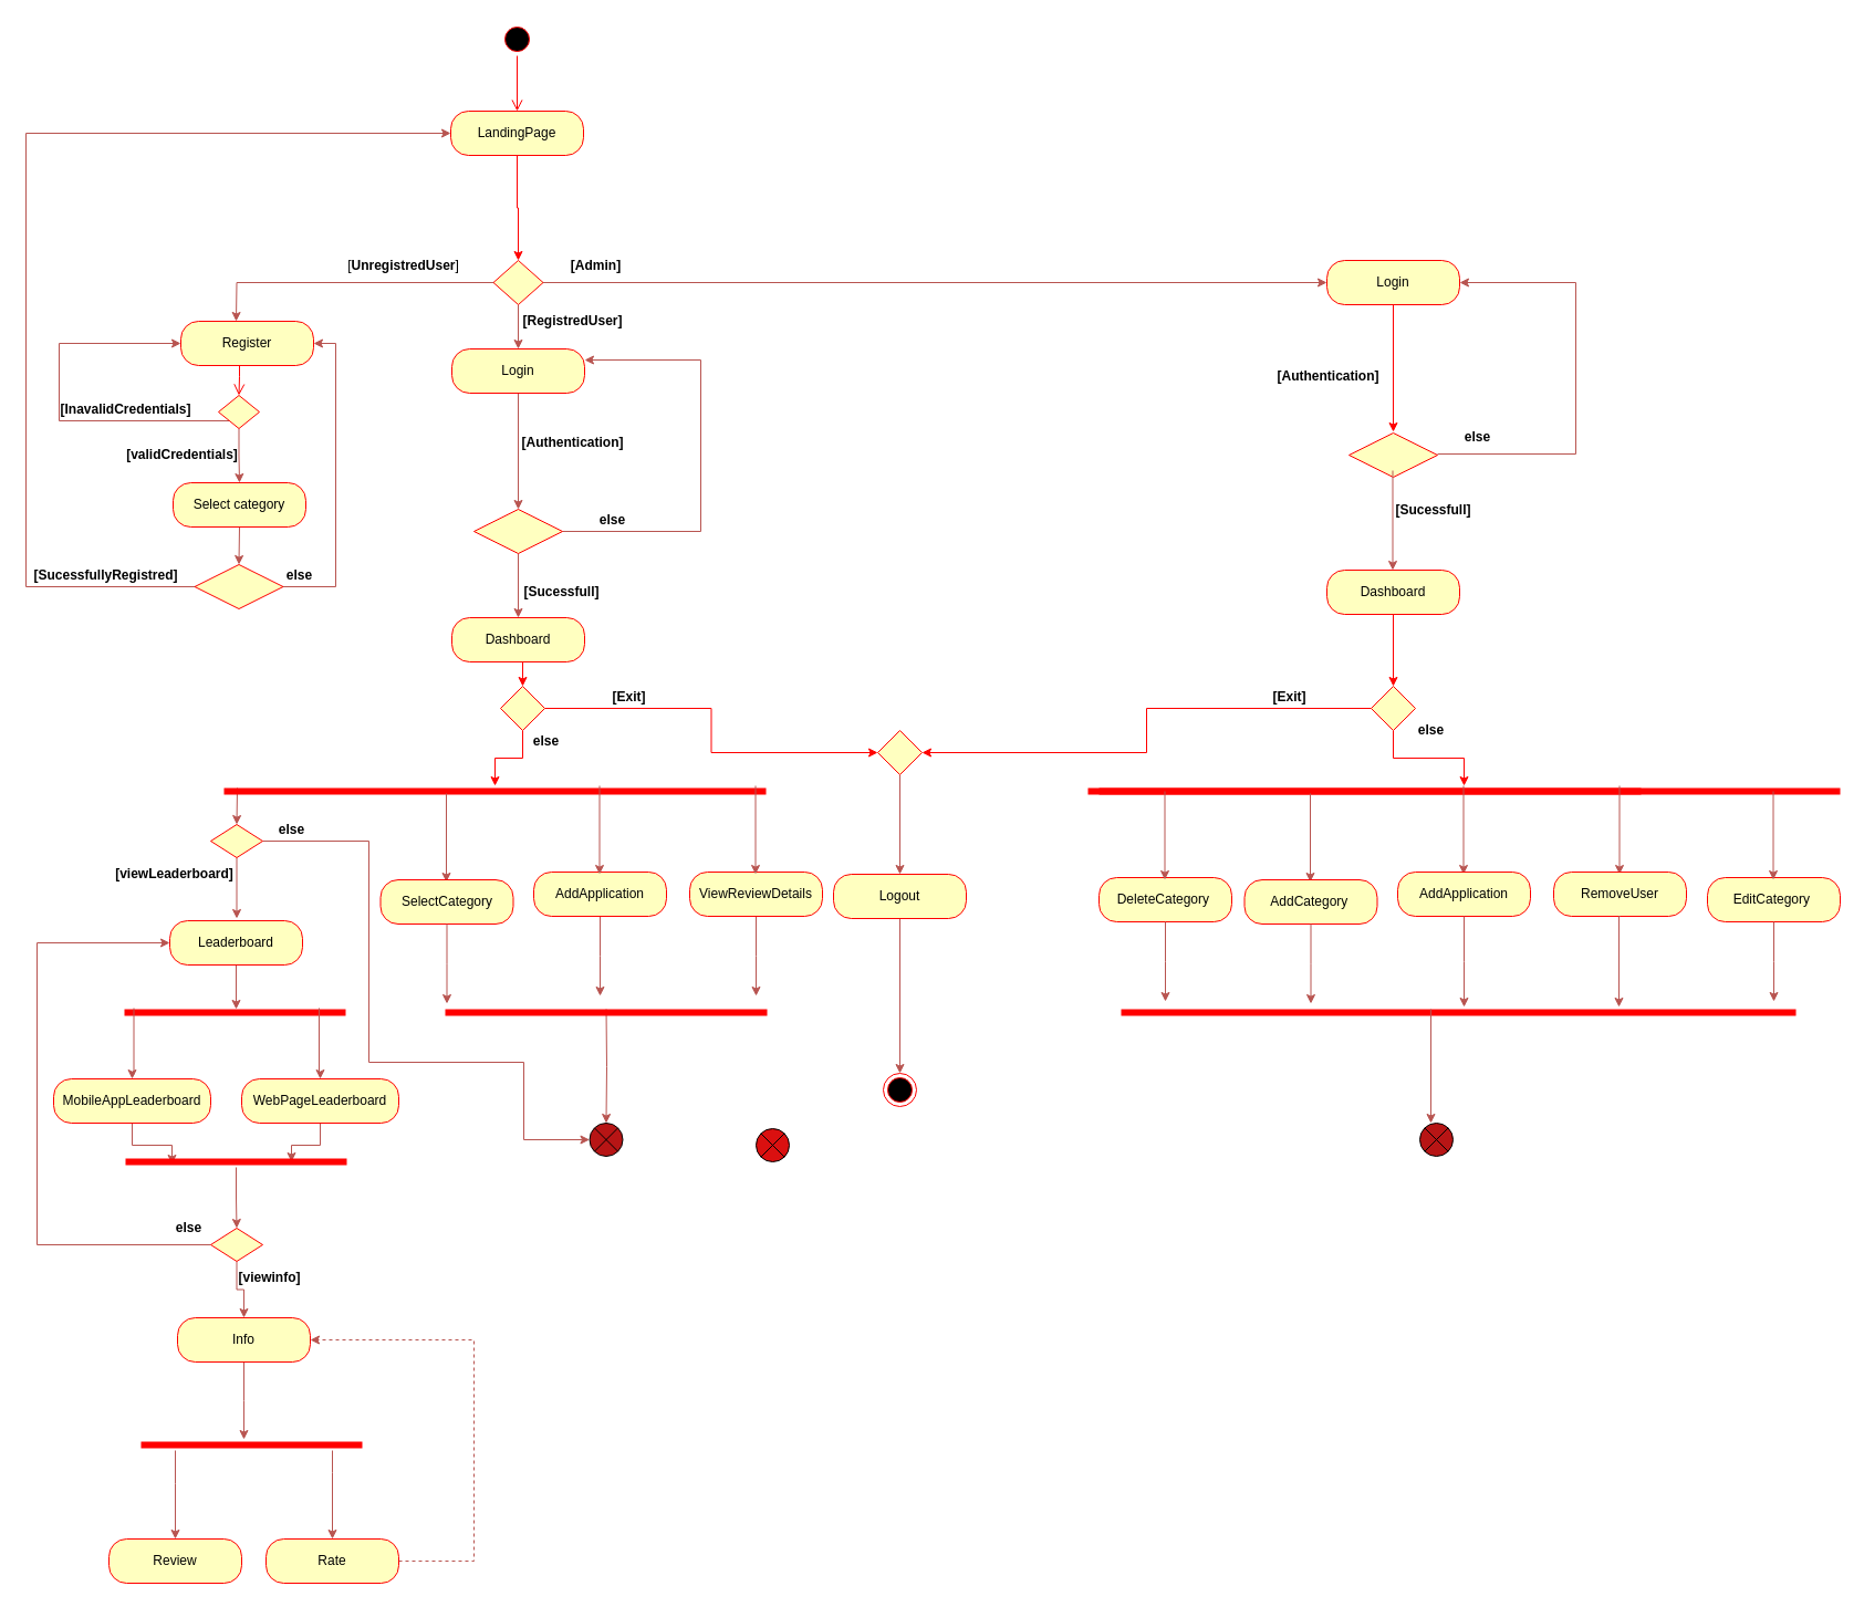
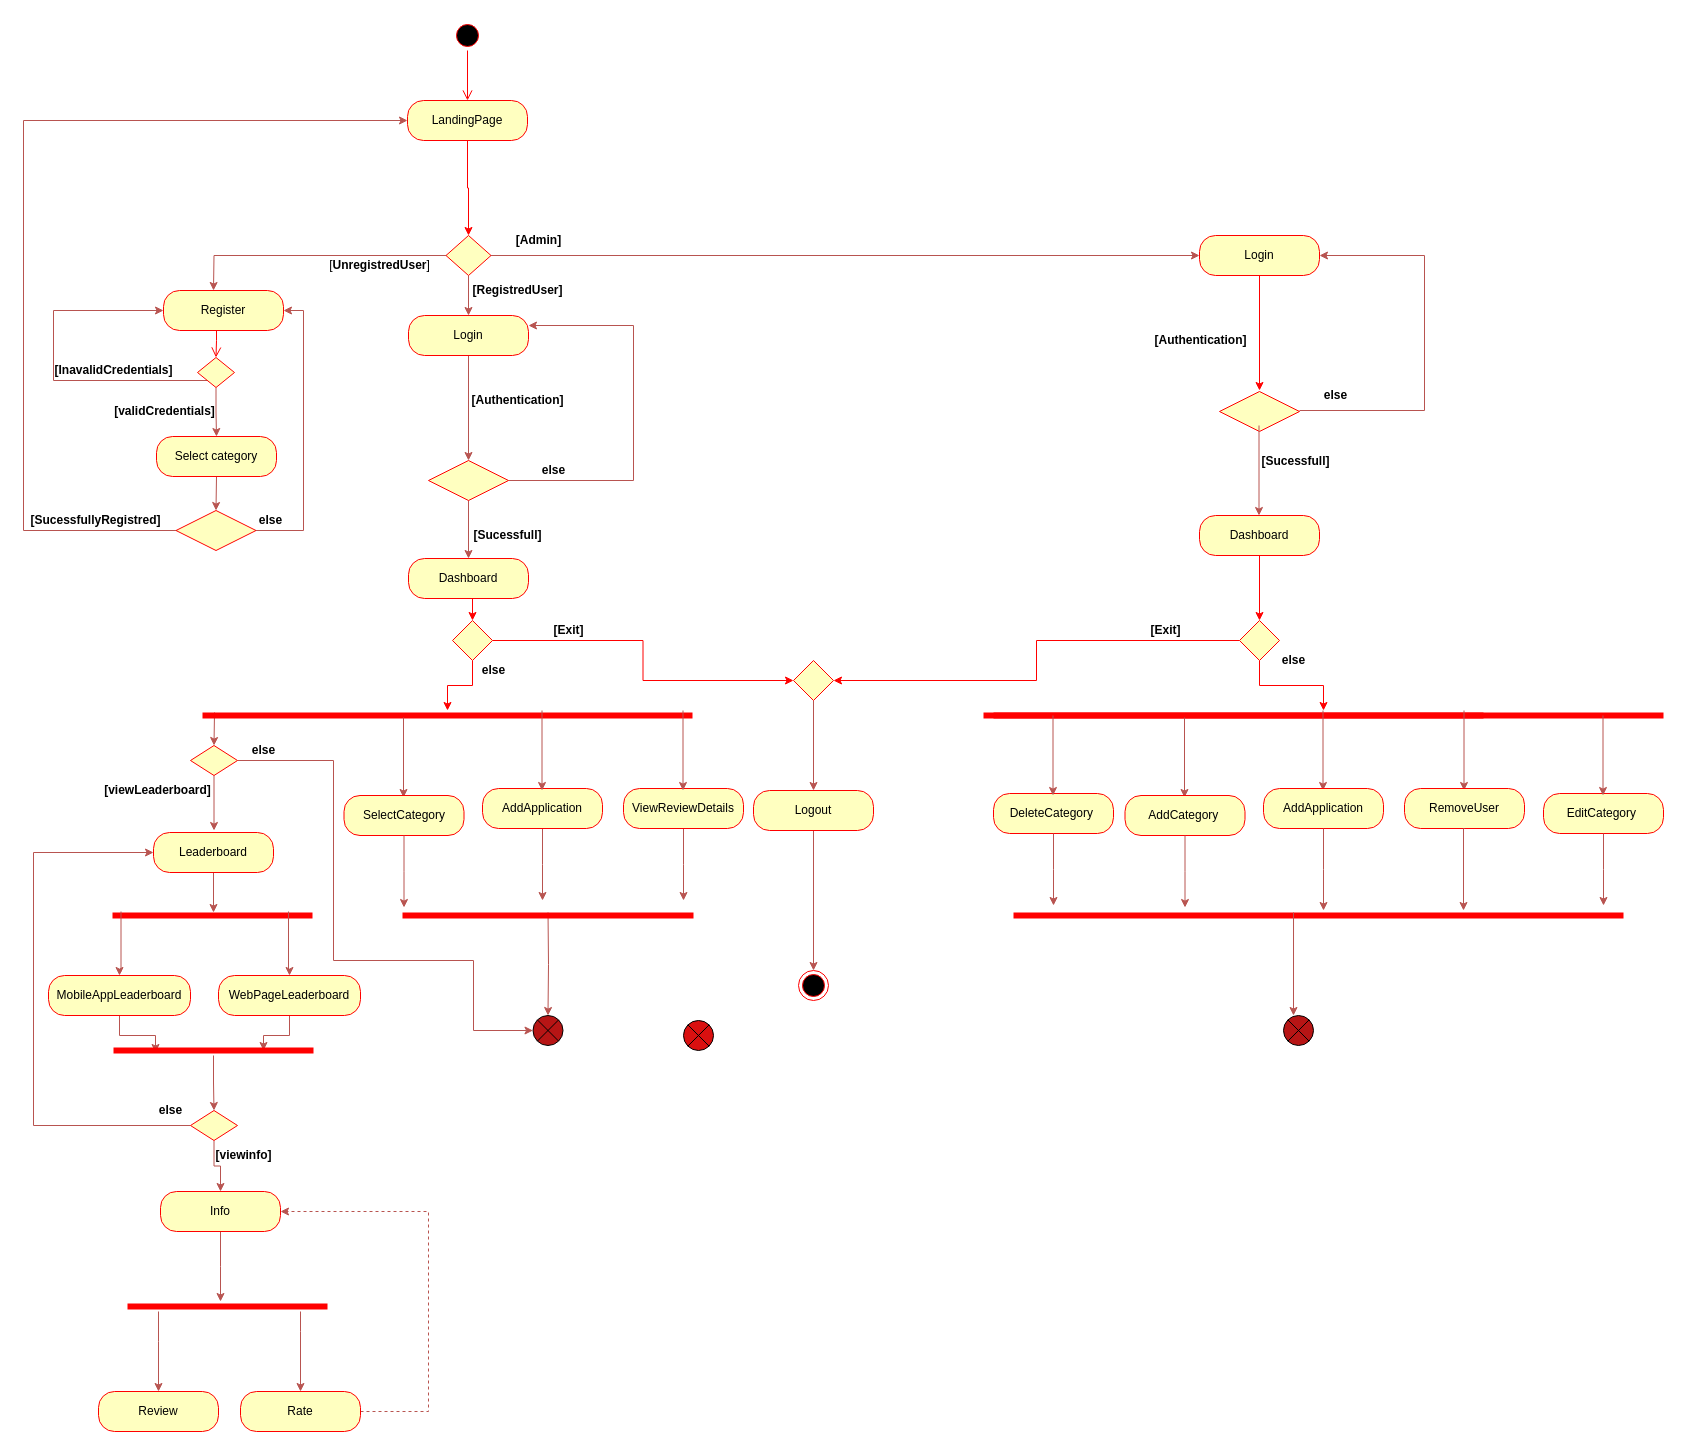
- <mxCell id="12" value="&lt;div style=&quot;text-align: justify;&quot;&gt;&lt;span style=&quot;background-color: initial;&quot;&gt;[&lt;/span&gt;&lt;b style=&quot;background-color: initial;&quot;&gt;UnregistredUser&lt;/b&gt;&lt;span style=&quot;background-color: initial;&quot;&gt;]&lt;/span&gt;&lt;/div&gt;" style="text;html=1;align=center;verticalAlign=middle;resizable=0;points=[];autosize=1;strokeColor=none;fillColor=none;" vertex="1" parent="1"><mxGeometry x="304" y="225" width="120" height="30" as="geometry" /></mxCell>
+ <mxCell id="12" value="&lt;div style=&quot;text-align: justify;&quot;&gt;&lt;span style=&quot;background-color: initial;&quot;&gt;[&lt;/span&gt;&lt;b style=&quot;background-color: initial;&quot;&gt;UnregistredUser&lt;/b&gt;&lt;span style=&quot;background-color: initial;&quot;&gt;]&lt;/span&gt;&lt;/div&gt;" style="text;html=1;align=center;verticalAlign=middle;resizable=0;points=[];autosize=1;strokeColor=none;fillColor=none;" vertex="1" parent="1"><mxGeometry x="319" y="250" width="120" height="30" as="geometry" /></mxCell>
